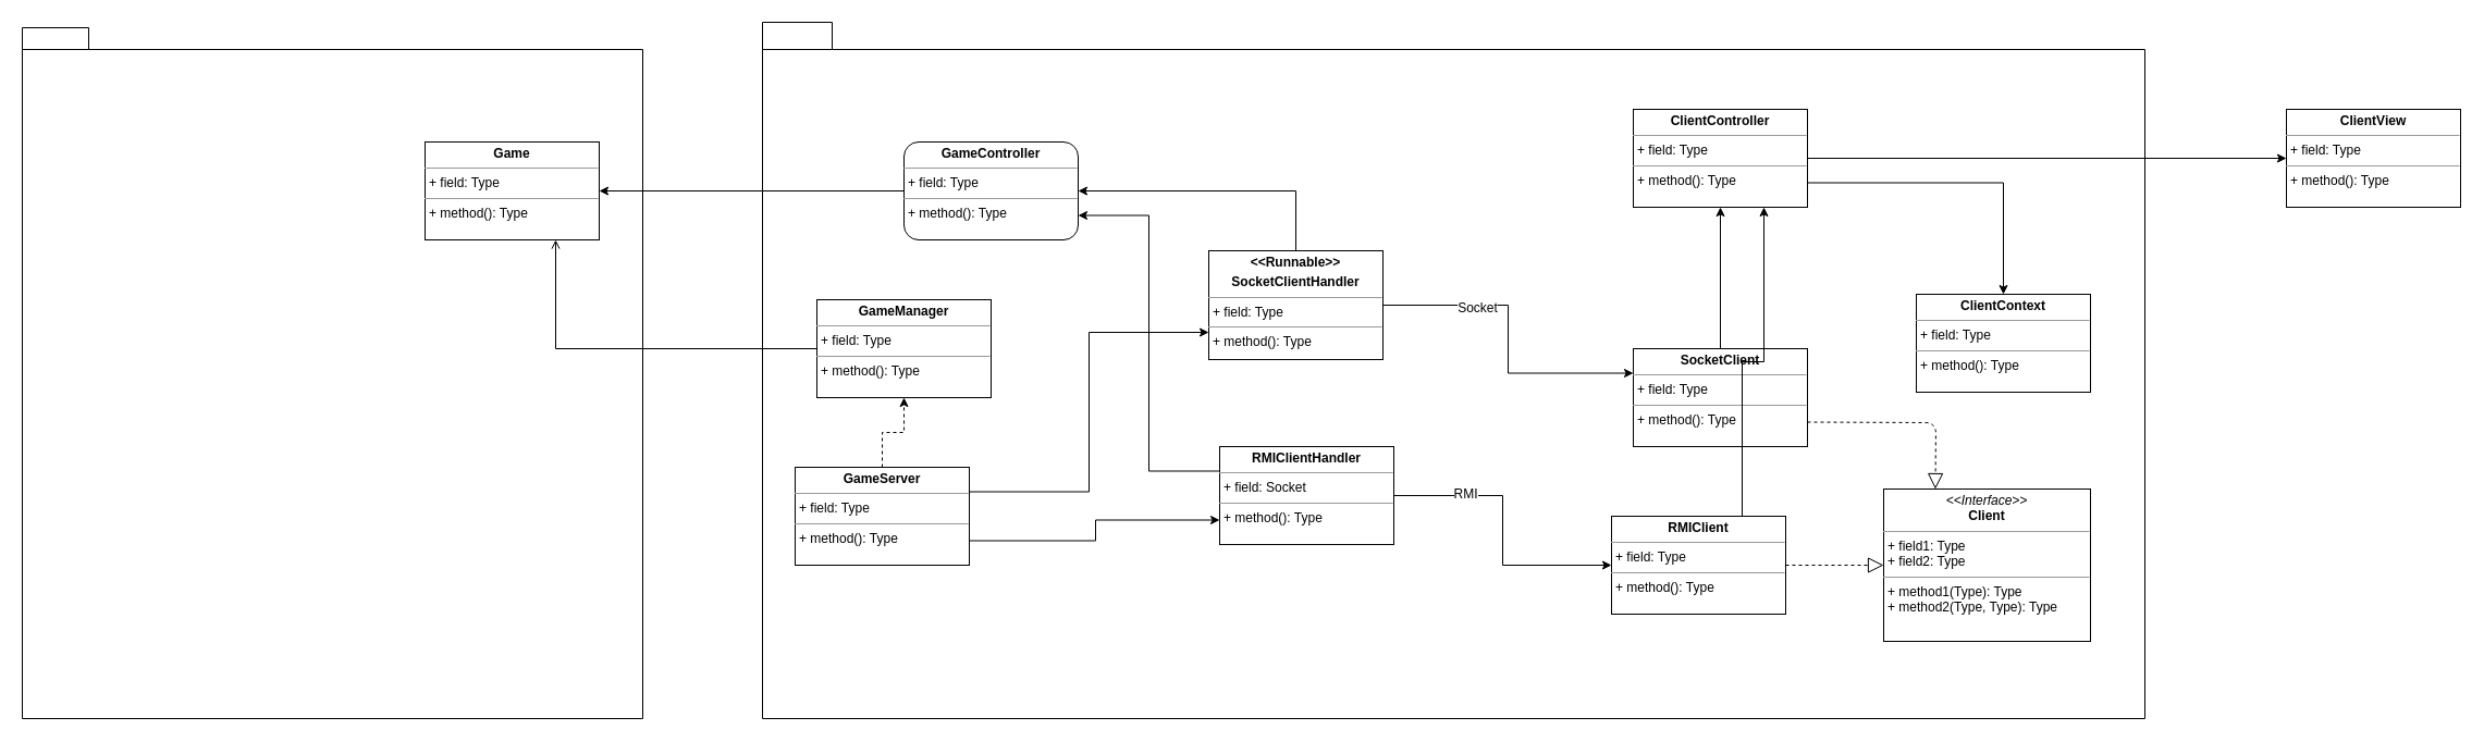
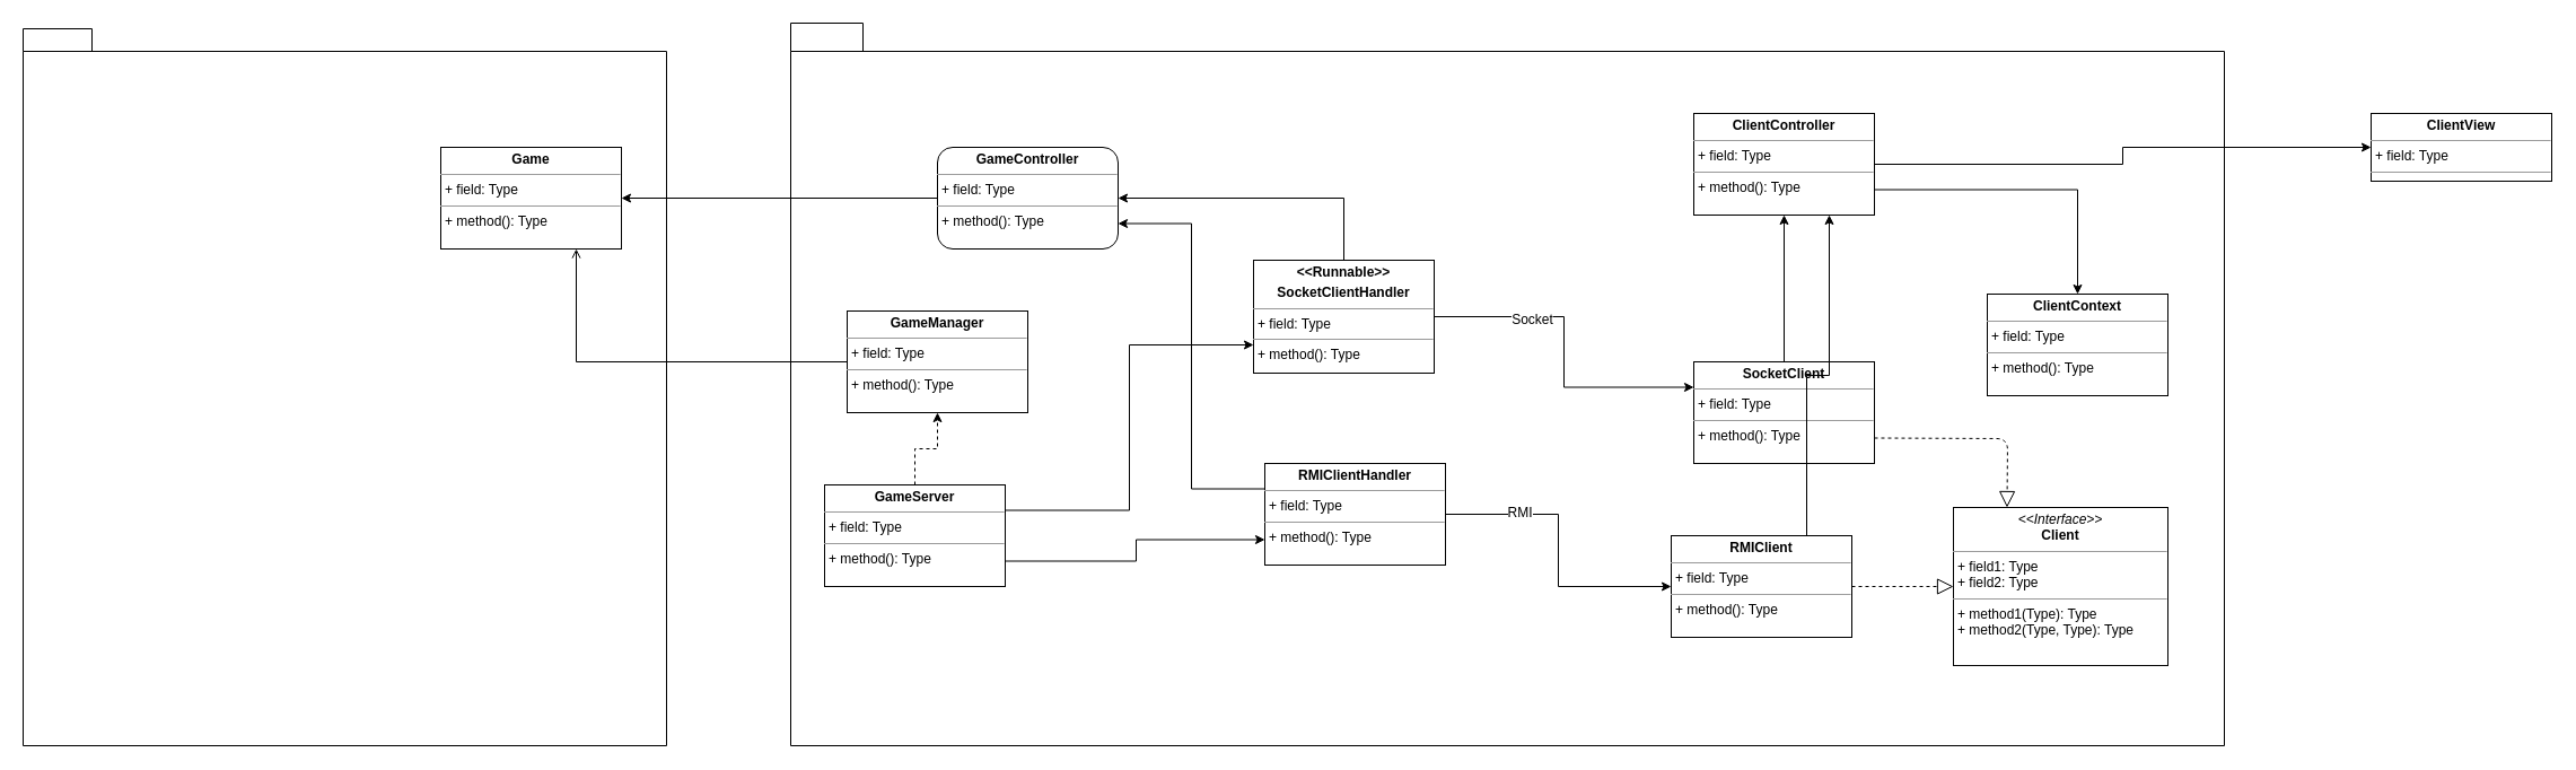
- <mxCell id="5" value="&lt;p style=&quot;margin: 0px ; margin-top: 4px ; text-align: center&quot;&gt;&lt;b&gt;ClientView&lt;/b&gt;&lt;/p&gt;&lt;hr size=&quot;1&quot;&gt;&lt;p style=&quot;margin: 0px ; margin-left: 4px&quot;&gt;+ field: Type&lt;/p&gt;&lt;hr size=&quot;1&quot;&gt;&lt;p style=&quot;margin: 0px ; margin-left: 4px&quot;&gt;+ method(): Type&lt;/p&gt;" style="verticalAlign=top;align=left;overflow=fill;fontSize=12;fontFamily=Helvetica;html=1;" parent="1" vertex="1"><mxGeometry x="2100" y="100" width="160" height="90" as="geometry" /></mxCell>
+ <mxCell id="5" value="&lt;p style=&quot;margin: 0px ; margin-top: 4px ; text-align: center&quot;&gt;&lt;b&gt;ClientView&lt;/b&gt;&lt;/p&gt;&lt;hr size=&quot;1&quot;&gt;&lt;p style=&quot;margin: 0px ; margin-left: 4px&quot;&gt;+ field: Type&lt;/p&gt;&lt;hr size=&quot;1&quot;&gt;&lt;p style=&quot;margin: 0px ; margin-left: 4px&quot;&gt;+ method(): Type&lt;/p&gt;" style="verticalAlign=top;align=left;overflow=fill;fontSize=12;fontFamily=Helvetica;html=1;" parent="1" vertex="1"><mxGeometry x="2100" y="100" width="160" height="60" as="geometry" /></mxCell>
- <mxCell id="25" value="&lt;p style=&quot;margin: 0px ; margin-top: 4px ; text-align: center&quot;&gt;&lt;b&gt;ClientContext&lt;/b&gt;&lt;/p&gt;&lt;hr size=&quot;1&quot;&gt;&lt;p style=&quot;margin: 0px ; margin-left: 4px&quot;&gt;+ field: Type&lt;/p&gt;&lt;hr size=&quot;1&quot;&gt;&lt;p style=&quot;margin: 0px ; margin-left: 4px&quot;&gt;+ method(): Type&lt;/p&gt;" style="verticalAlign=top;align=left;overflow=fill;fontSize=12;fontFamily=Helvetica;html=1;" parent="1" vertex="1"><mxGeometry x="1760" y="270" width="160" height="90" as="geometry" /></mxCell>
+ <mxCell id="25" value="&lt;p style=&quot;margin: 0px ; margin-top: 4px ; text-align: center&quot;&gt;&lt;b&gt;ClientContext&lt;/b&gt;&lt;/p&gt;&lt;hr size=&quot;1&quot;&gt;&lt;p style=&quot;margin: 0px ; margin-left: 4px&quot;&gt;+ field: Type&lt;/p&gt;&lt;hr size=&quot;1&quot;&gt;&lt;p style=&quot;margin: 0px ; margin-left: 4px&quot;&gt;+ method(): Type&lt;/p&gt;" style="verticalAlign=top;align=left;overflow=fill;fontSize=12;fontFamily=Helvetica;html=1;" parent="1" vertex="1"><mxGeometry x="1760" y="260" width="160" height="90" as="geometry" /></mxCell>
- <mxCell id="16" value="&lt;p style=&quot;margin: 0px ; margin-top: 4px ; text-align: center&quot;&gt;&lt;b&gt;RMIClientHandler&lt;/b&gt;&lt;/p&gt;&lt;hr size=&quot;1&quot;&gt;&lt;p style=&quot;margin: 0px ; margin-left: 4px&quot;&gt;+ field: Socket&lt;/p&gt;&lt;hr size=&quot;1&quot;&gt;&lt;p style=&quot;margin: 0px ; margin-left: 4px&quot;&gt;+ method(): Type&lt;/p&gt;" style="verticalAlign=top;align=left;overflow=fill;fontSize=12;fontFamily=Helvetica;html=1;" parent="1" vertex="1"><mxGeometry x="1120" y="410" width="160" height="90" as="geometry" /></mxCell>
+ <mxCell id="16" value="&lt;p style=&quot;margin: 0px ; margin-top: 4px ; text-align: center&quot;&gt;&lt;b&gt;RMIClientHandler&lt;/b&gt;&lt;/p&gt;&lt;hr size=&quot;1&quot;&gt;&lt;p style=&quot;margin: 0px ; margin-left: 4px&quot;&gt;+ field: Type&lt;/p&gt;&lt;hr size=&quot;1&quot;&gt;&lt;p style=&quot;margin: 0px ; margin-left: 4px&quot;&gt;+ method(): Type&lt;/p&gt;" style="verticalAlign=top;align=left;overflow=fill;fontSize=12;fontFamily=Helvetica;html=1;" parent="1" vertex="1"><mxGeometry x="1120" y="410" width="160" height="90" as="geometry" /></mxCell>
